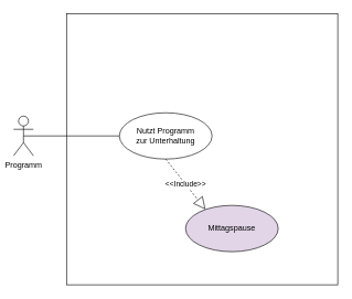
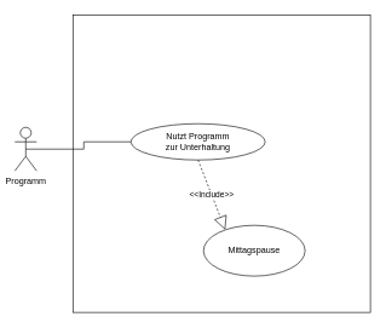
- <mxCell id="6" value="Nutzt Programm&lt;br&gt;zur Unterhaltung" style="ellipse;whiteSpace=wrap;html=1;" vertex="1" parent="1"><mxGeometry x="180" y="170" width="140" height="70" as="geometry" /></mxCell>
+ <mxCell id="6" value="Nutzt Programm&lt;br&gt;zur Unterhaltung" style="ellipse;whiteSpace=wrap;html=1;" vertex="1" parent="1"><mxGeometry x="180" y="170" width="185" height="50" as="geometry" /></mxCell>
- <mxCell id="5" value="Mittagspause" style="ellipse;whiteSpace=wrap;html=1;fillColor=#e1d5e7;" vertex="1" parent="1"><mxGeometry x="280" y="310" width="140" height="70" as="geometry" /></mxCell>
+ <mxCell id="5" value="Mittagspause" style="ellipse;whiteSpace=wrap;html=1;" vertex="1" parent="1"><mxGeometry x="280" y="310" width="140" height="70" as="geometry" /></mxCell>
